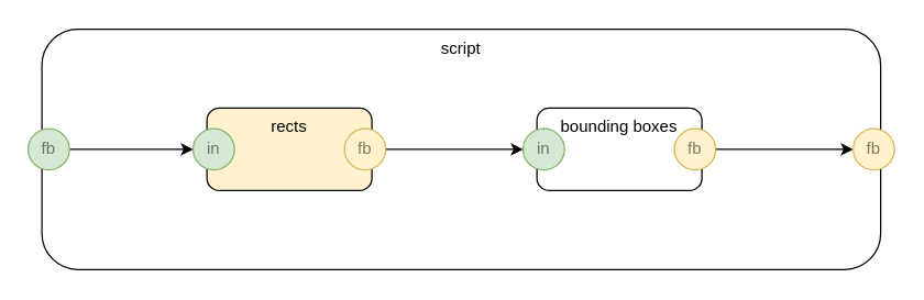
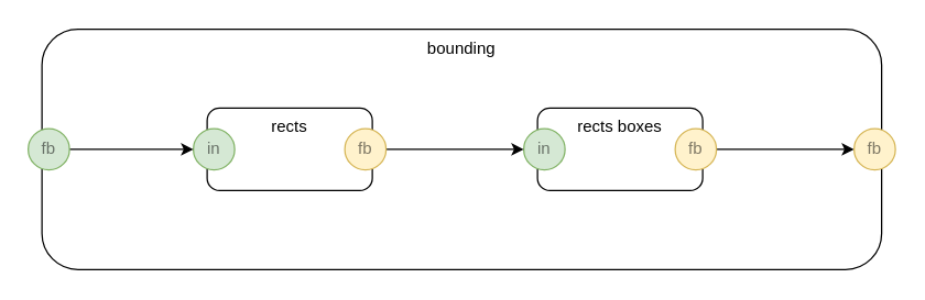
- <mxCell id="2" value="script" style="rounded=1;whiteSpace=wrap;html=1;verticalAlign=top;" parent="1" vertex="1"><mxGeometry x="30" y="20.5" width="610" height="175" as="geometry" /></mxCell>
+ <mxCell id="2" value="bounding" style="rounded=1;whiteSpace=wrap;html=1;verticalAlign=top;" parent="1" vertex="1"><mxGeometry x="30" y="20.5" width="610" height="175" as="geometry" /></mxCell>
- <mxCell id="4" value="bounding boxes" style="rounded=1;whiteSpace=wrap;html=1;verticalAlign=top;" parent="1" vertex="1"><mxGeometry x="390" y="78" width="120" height="60" as="geometry" /></mxCell>
+ <mxCell id="4" value="rects boxes" style="rounded=1;whiteSpace=wrap;html=1;verticalAlign=top;" parent="1" vertex="1"><mxGeometry x="390" y="78" width="120" height="60" as="geometry" /></mxCell>
- <mxCell id="3" value="rects" style="rounded=1;whiteSpace=wrap;html=1;verticalAlign=top;fillColor=#fff2cc;" parent="1" vertex="1"><mxGeometry x="150" y="78" width="120" height="60" as="geometry" /></mxCell>
+ <mxCell id="3" value="rects" style="rounded=1;whiteSpace=wrap;html=1;verticalAlign=top;" parent="1" vertex="1"><mxGeometry x="150" y="78" width="120" height="60" as="geometry" /></mxCell>
